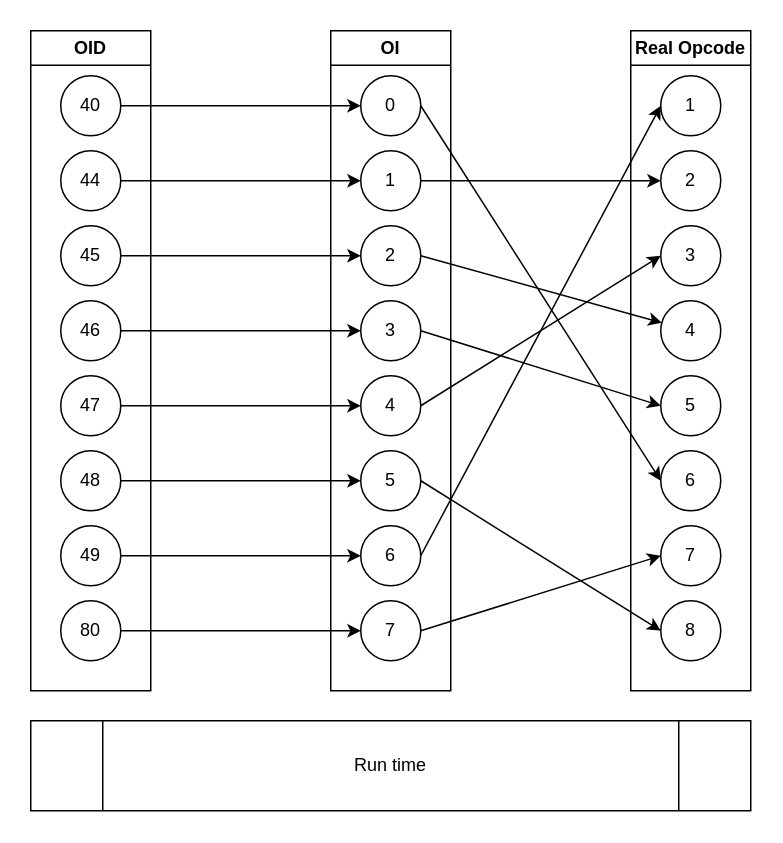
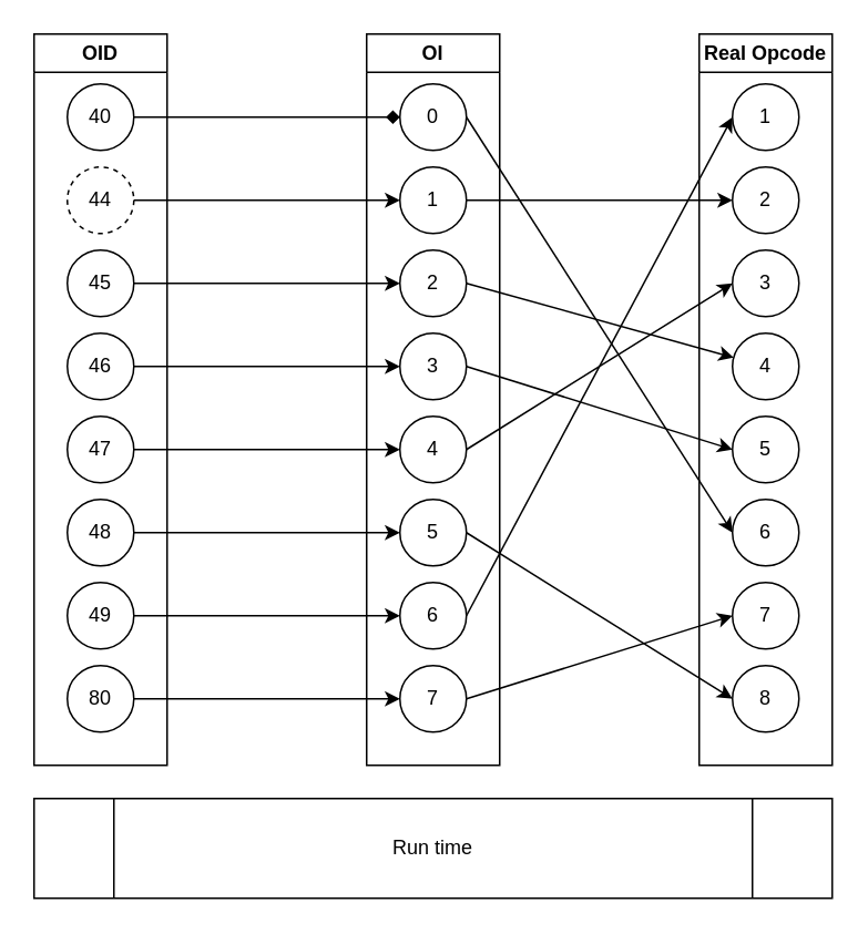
- <mxCell id="22" style="edgeStyle=none;html=1;exitX=1;exitY=0.5;exitDx=0;exitDy=0;entryX=0;entryY=0.5;entryDx=0;entryDy=0;" edge="1" parent="1" source="4" target="14"><mxGeometry relative="1" as="geometry" /></mxCell>
+ <mxCell id="22" style="edgeStyle=none;html=1;exitX=1;exitY=0.5;exitDx=0;exitDy=0;entryX=0;entryY=0.5;entryDx=0;entryDy=0;endArrow=diamond;" edge="1" parent="1" source="4" target="14"><mxGeometry relative="1" as="geometry" /></mxCell>
- <mxCell id="5" value="44" style="ellipse;whiteSpace=wrap;html=1;aspect=fixed;container=0;" vertex="1" parent="2"><mxGeometry x="20" y="80" width="40" height="40" as="geometry" /></mxCell>
+ <mxCell id="5" value="44" style="ellipse;whiteSpace=wrap;html=1;aspect=fixed;container=0;dashed=1;" vertex="1" parent="2"><mxGeometry x="20" y="80" width="40" height="40" as="geometry" /></mxCell>
